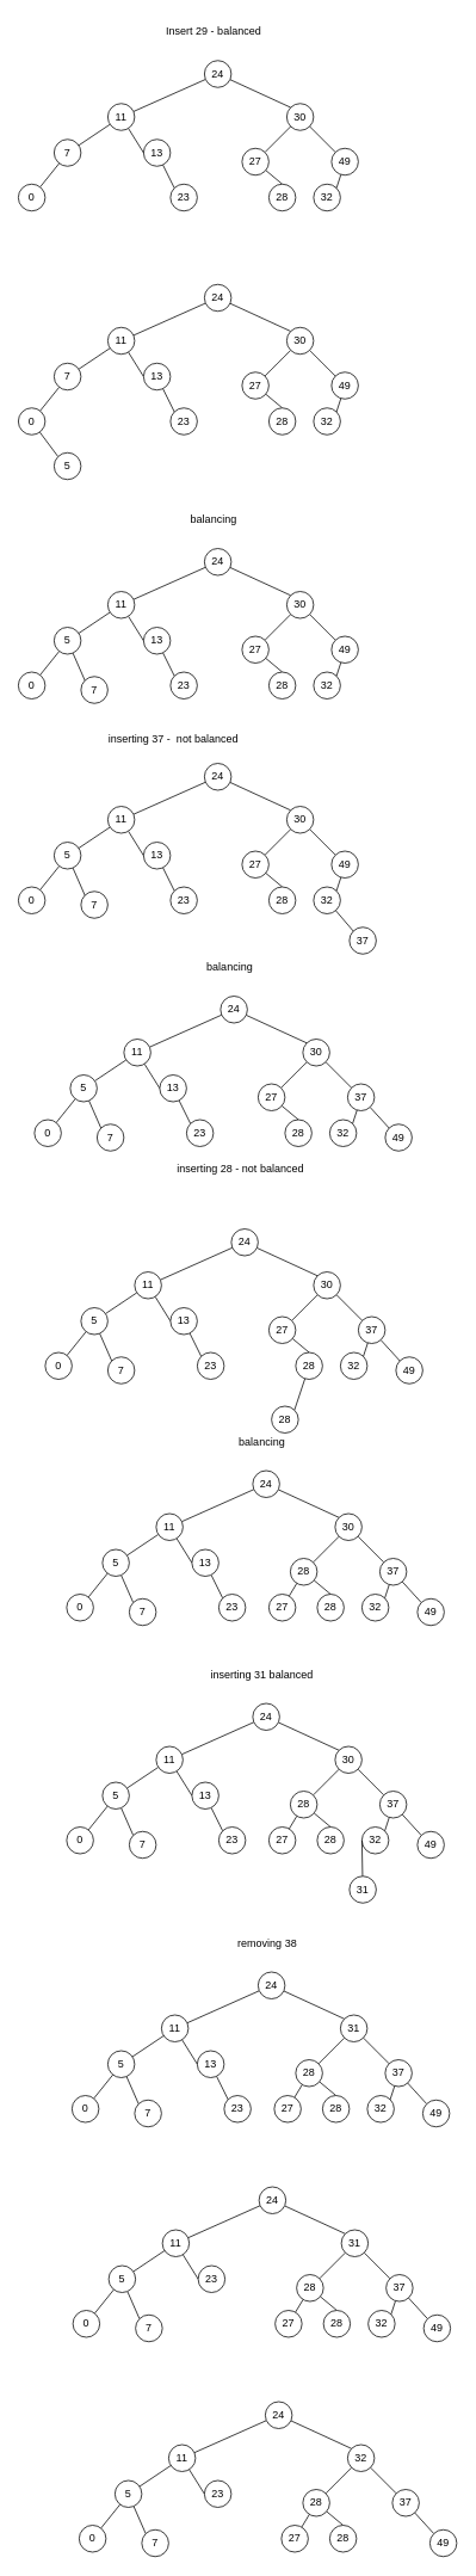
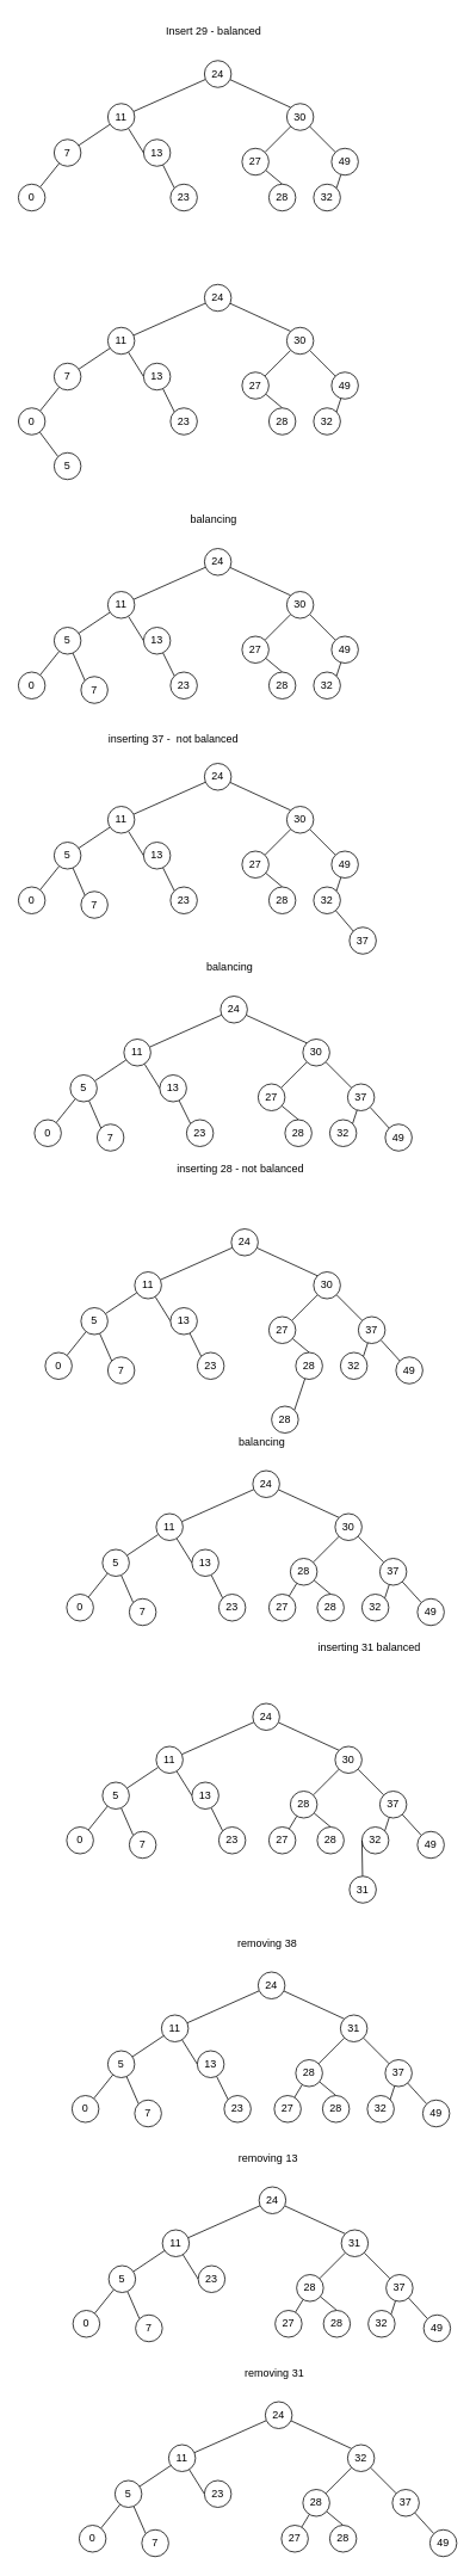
- <mxCell id="201" value="inserting 31 balanced" style="text;html=1;align=center;verticalAlign=middle;resizable=0;points=[];autosize=1;strokeColor=none;fillColor=none;" vertex="1" parent="1"><mxGeometry x="222" y="1855" width="140" height="30" as="geometry" /></mxCell>
+ <mxCell id="201" value="inserting 31 balanced" style="text;html=1;align=center;verticalAlign=middle;resizable=0;points=[];autosize=1;strokeColor=none;fillColor=none;" vertex="1" parent="1"><mxGeometry x="342" y="1825" width="140" height="30" as="geometry" /></mxCell>
+ <mxCell id="258" value="removing 13" style="text;html=1;align=center;verticalAlign=middle;resizable=0;points=[];autosize=1;strokeColor=none;fillColor=none;" vertex="1" parent="1"><mxGeometry x="254" y="2395" width="90" height="30" as="geometry" /></mxCell>
+ <mxCell id="282" value="removing 31" style="text;html=1;align=center;verticalAlign=middle;resizable=0;points=[];autosize=1;strokeColor=none;fillColor=none;" vertex="1" parent="1"><mxGeometry x="261" y="2635" width="90" height="30" as="geometry" /></mxCell>
